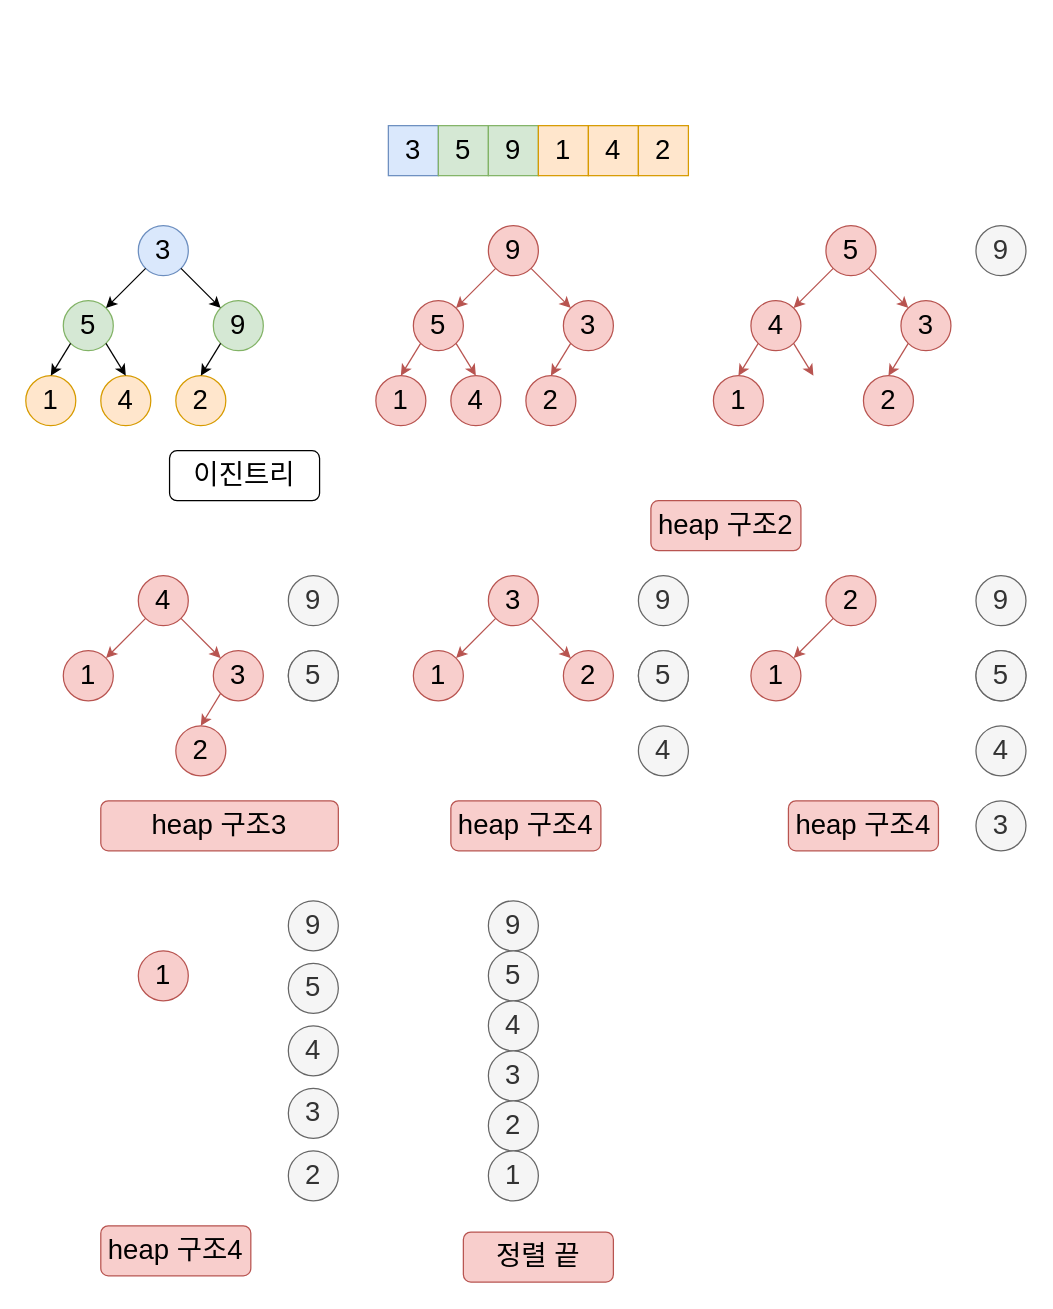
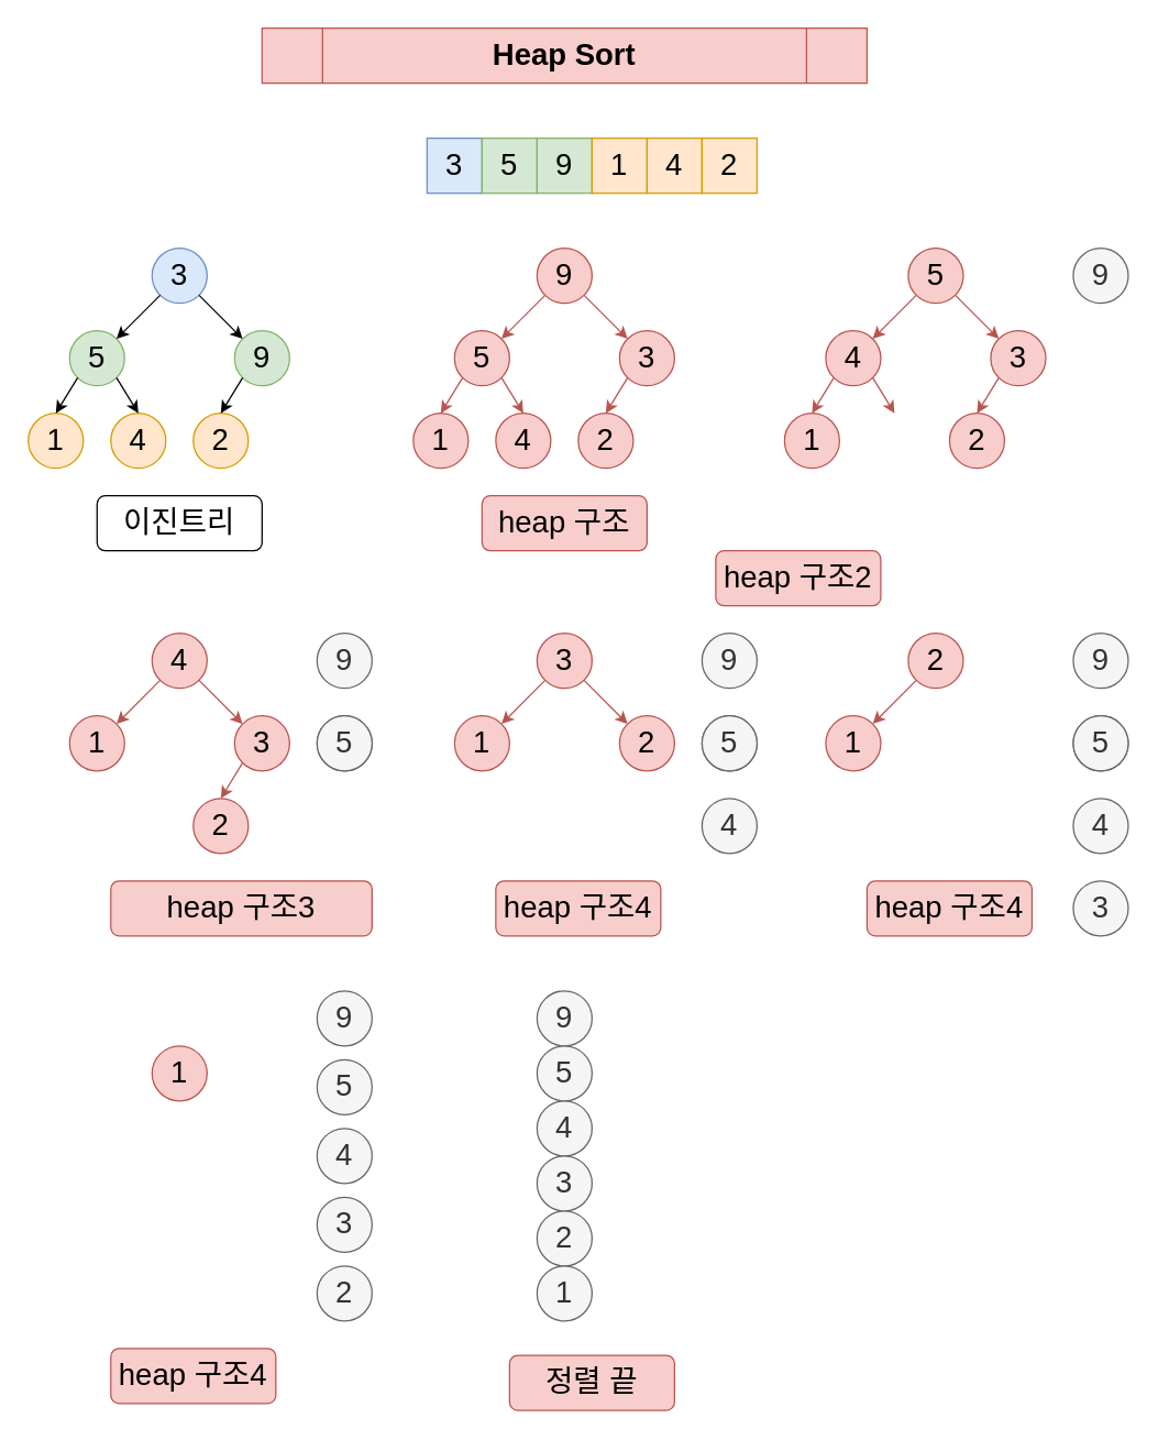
+ <mxCell id="2" value="&lt;b&gt;&lt;font style=&quot;font-size: 22px;&quot;&gt;Heap Sort&lt;/font&gt;&lt;/b&gt;" style="shape=process;whiteSpace=wrap;html=1;backgroundOutline=1;fillColor=#f8cecc;strokeColor=#b85450;" vertex="1" parent="1"><mxGeometry x="190" y="20" width="440" height="40" as="geometry" /></mxCell>
- <mxCell id="20" value="이진트리" style="rounded=1;whiteSpace=wrap;html=1;fontSize=22;" vertex="1" parent="1"><mxGeometry x="135" y="360" width="120" height="40" as="geometry" /></mxCell>
+ <mxCell id="20" value="이진트리" style="rounded=1;whiteSpace=wrap;html=1;fontSize=22;" vertex="1" parent="1"><mxGeometry x="70" y="360" width="120" height="40" as="geometry" /></mxCell>
+ <mxCell id="32" value="heap 구조" style="rounded=1;whiteSpace=wrap;html=1;fontSize=22;fillColor=#f8cecc;strokeColor=#b85450;" vertex="1" parent="1"><mxGeometry x="350" y="360" width="120" height="40" as="geometry" /></mxCell>
